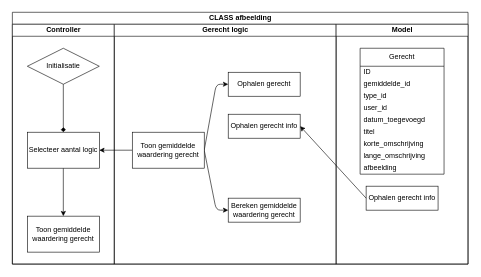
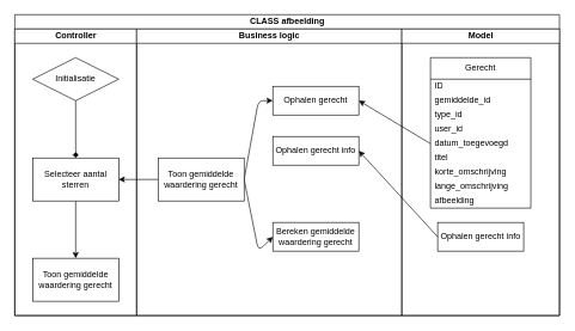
- <mxCell id="10" value="Gerecht logic" style="swimlane;startSize=20;html=1;" vertex="1" parent="2"><mxGeometry x="170" y="20" width="370" height="400" as="geometry" /></mxCell>
+ <mxCell id="10" value="Business logic" style="swimlane;startSize=20;html=1;" vertex="1" parent="2"><mxGeometry x="170" y="20" width="370" height="400" as="geometry" /></mxCell>
+ <mxCell id="29" style="edgeStyle=none;html=1;exitX=0;exitY=0.5;exitDx=0;exitDy=0;entryX=1;entryY=0.5;entryDx=0;entryDy=0;" edge="1" parent="2" source="23" target="16"><mxGeometry relative="1" as="geometry" /></mxCell>
- <mxCell id="7" value="Selecteer aantal logic" style="rounded=0;whiteSpace=wrap;html=1;" vertex="1" parent="3"><mxGeometry x="25" y="180" width="120" height="60" as="geometry" /></mxCell>
+ <mxCell id="7" value="Selecteer aantal sterren" style="rounded=0;whiteSpace=wrap;html=1;" vertex="1" parent="3"><mxGeometry x="25" y="180" width="120" height="60" as="geometry" /></mxCell>
- <mxCell id="15" value="Bereken gemiddelde waardering gerecht" style="rounded=0;whiteSpace=wrap;html=1;" vertex="1" parent="10"><mxGeometry x="190" y="290" width="120" height="40" as="geometry" /></mxCell>
+ <mxCell id="15" value="Bereken gemiddelde waardering gerecht" style="rounded=0;whiteSpace=wrap;html=1;" vertex="1" parent="10"><mxGeometry x="190" y="270" width="120" height="40" as="geometry" /></mxCell>
